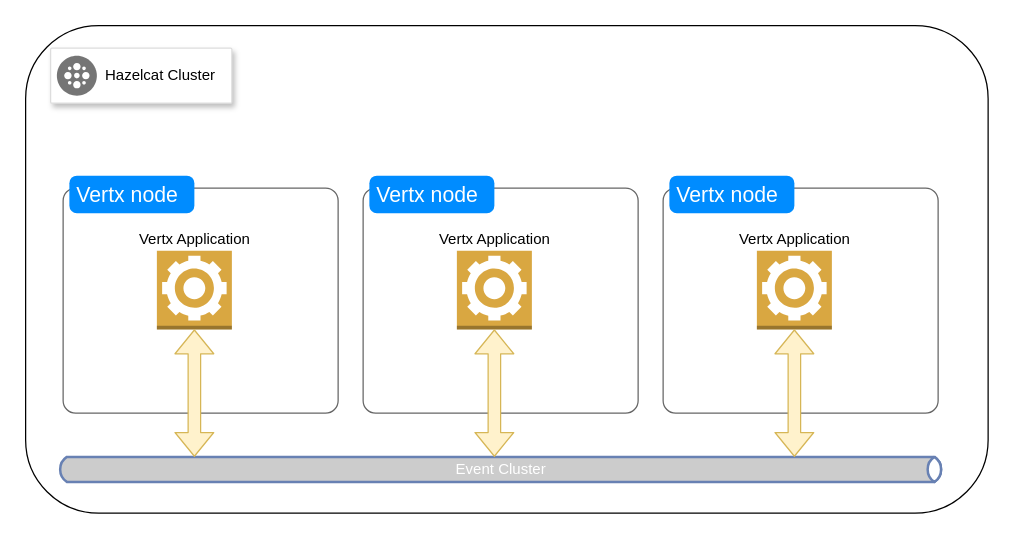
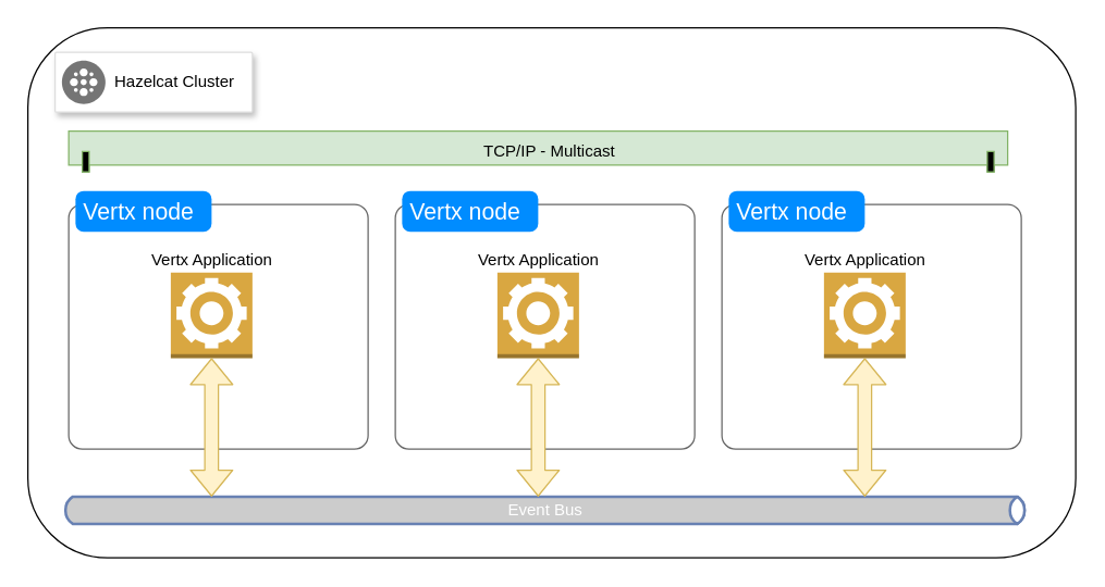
+ <mxCell id="18" value="TCP/IP - Multicast" style="strokeColor=#82b366;html=1;labelPosition=center;align=center;spacingLeft=15;shadow=0;dashed=0;fillColor=#d5e8d4;outlineConnect=0;shape=mxgraph.rackGeneral.channelBase;verticalLabelPosition=middle;verticalAlign=middle;" vertex="1" parent="1"><mxGeometry x="50" y="96" width="690" height="30" as="geometry" /></mxCell>
- <mxCell id="3" value="Event Cluster" style="html=1;outlineConnect=0;fillColor=#CCCCCC;strokeColor=#6881B3;gradientColor=none;gradientDirection=north;strokeWidth=2;shape=mxgraph.networks.bus;gradientColor=none;gradientDirection=north;fontColor=#ffffff;perimeter=backbonePerimeter;backboneSize=20;" vertex="1" parent="1"><mxGeometry x="45" y="350" width="710" height="50" as="geometry" /></mxCell>
+ <mxCell id="3" value="Event Bus" style="html=1;outlineConnect=0;fillColor=#CCCCCC;strokeColor=#6881B3;gradientColor=none;gradientDirection=north;strokeWidth=2;shape=mxgraph.networks.bus;gradientColor=none;gradientDirection=north;fontColor=#ffffff;perimeter=backbonePerimeter;backboneSize=20;" vertex="1" parent="1"><mxGeometry x="45" y="350" width="710" height="50" as="geometry" /></mxCell>
